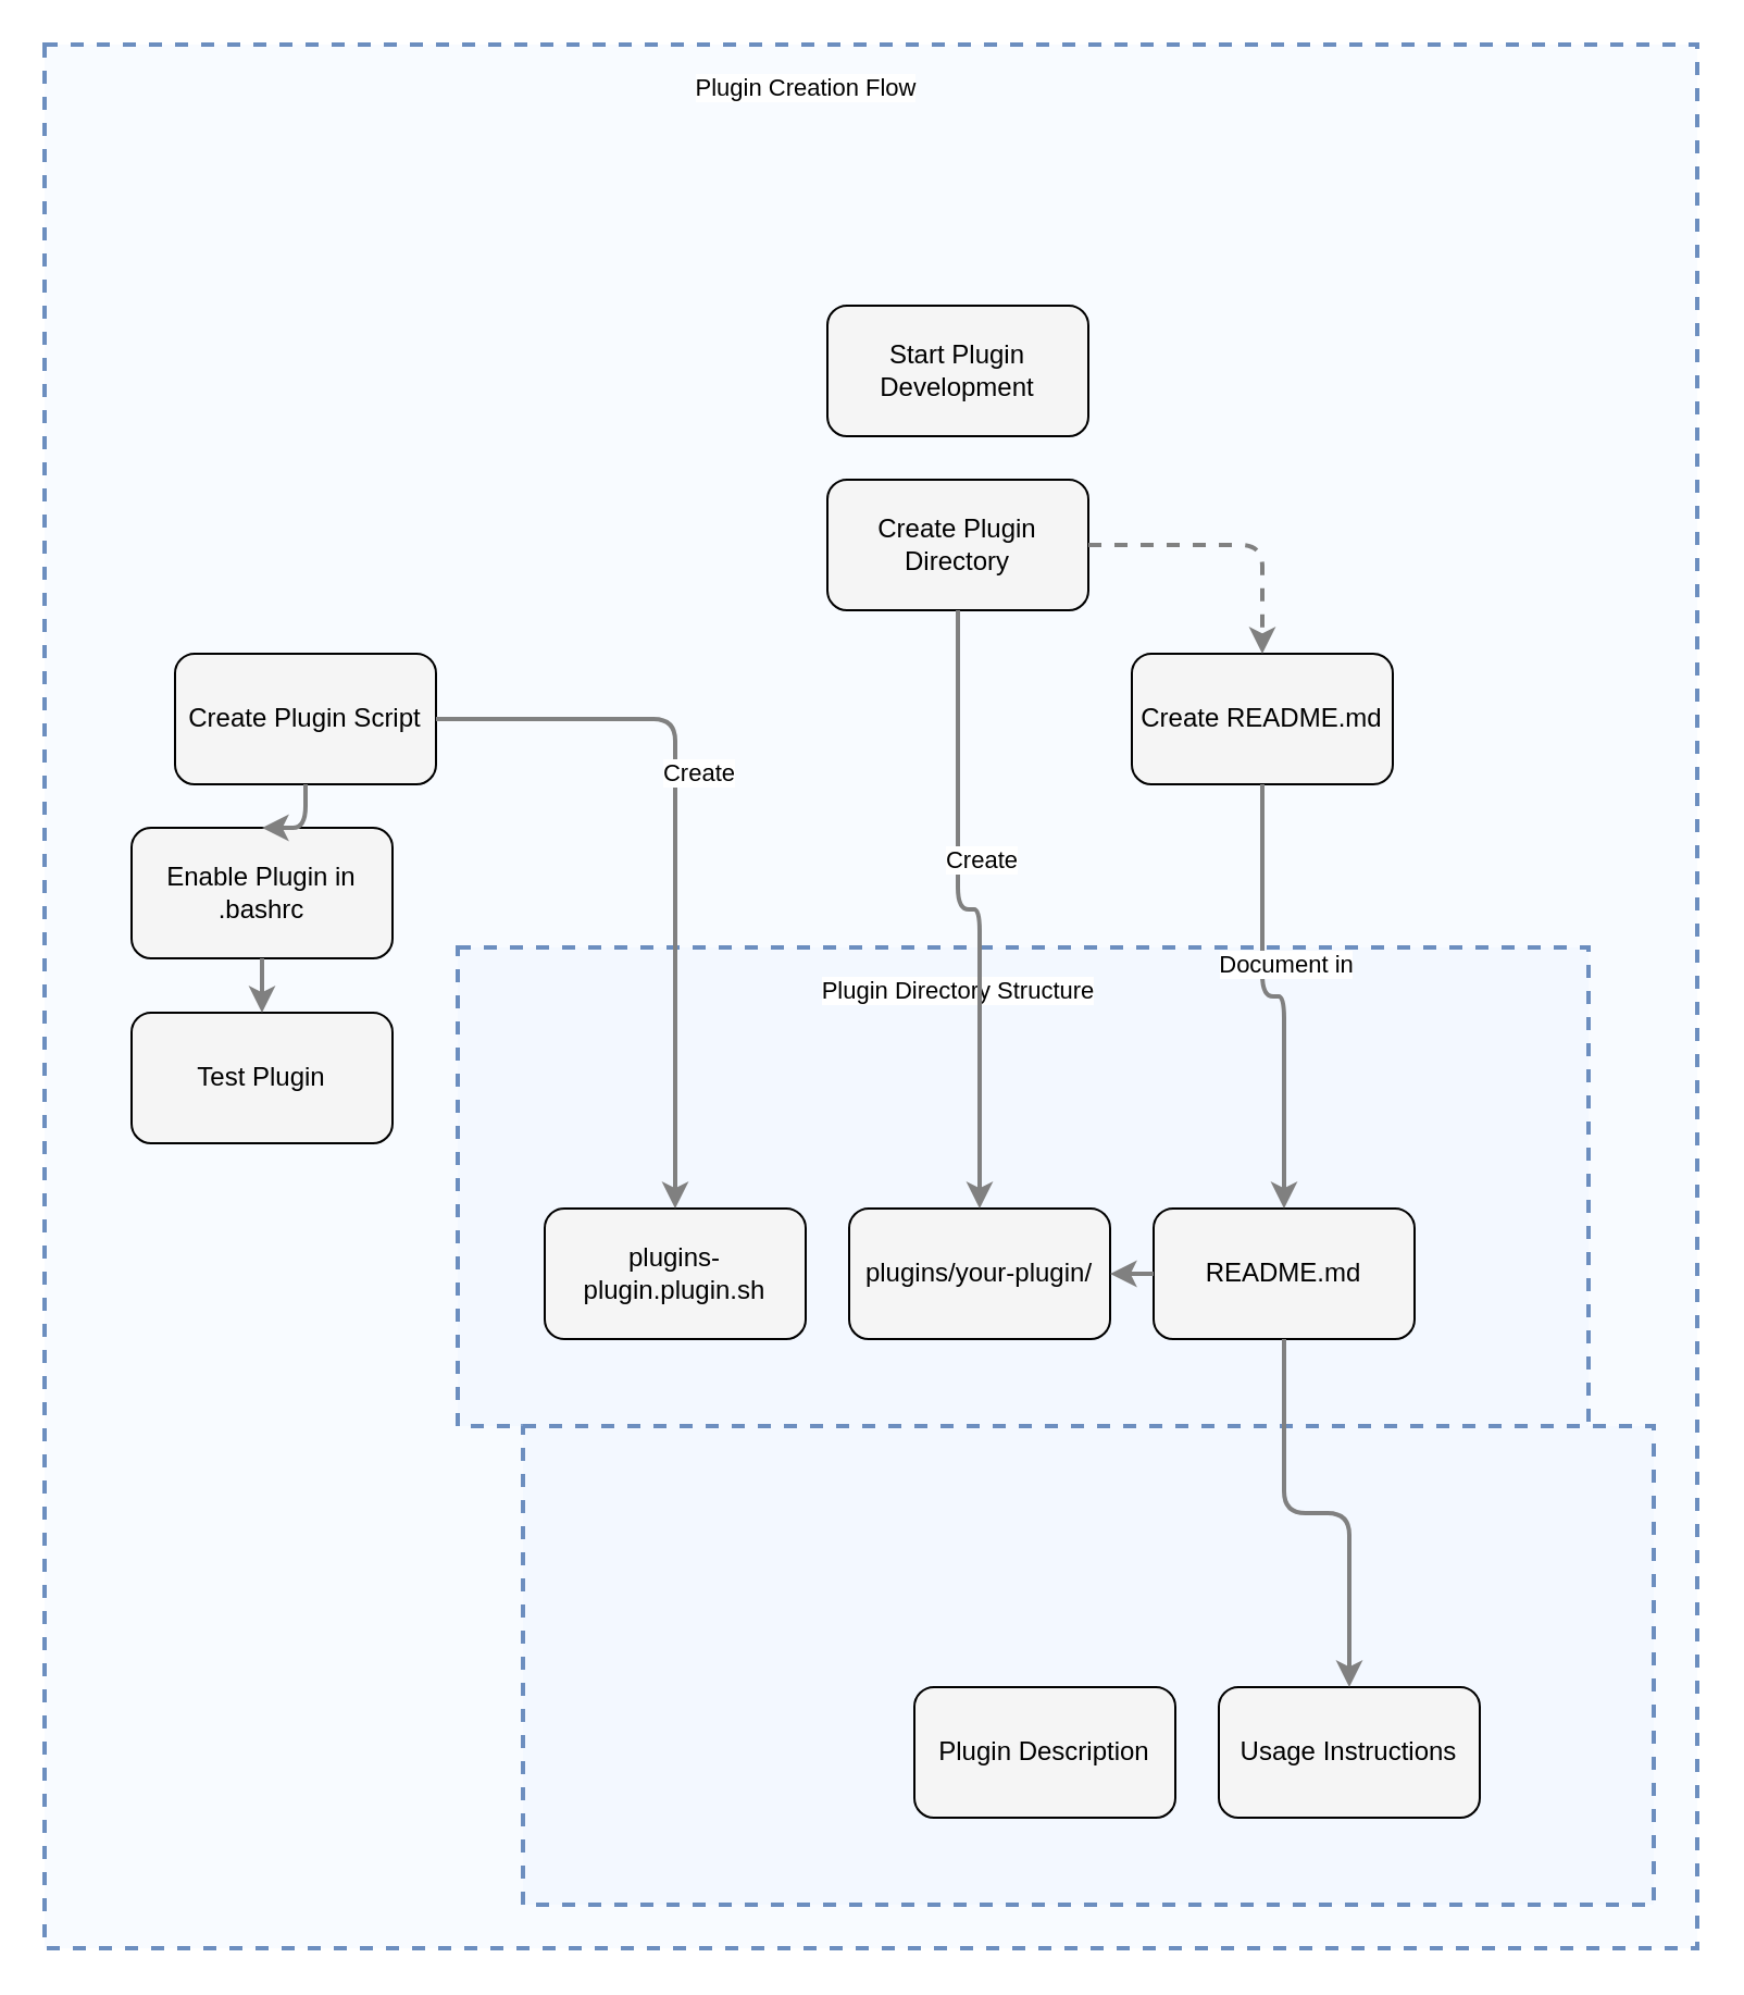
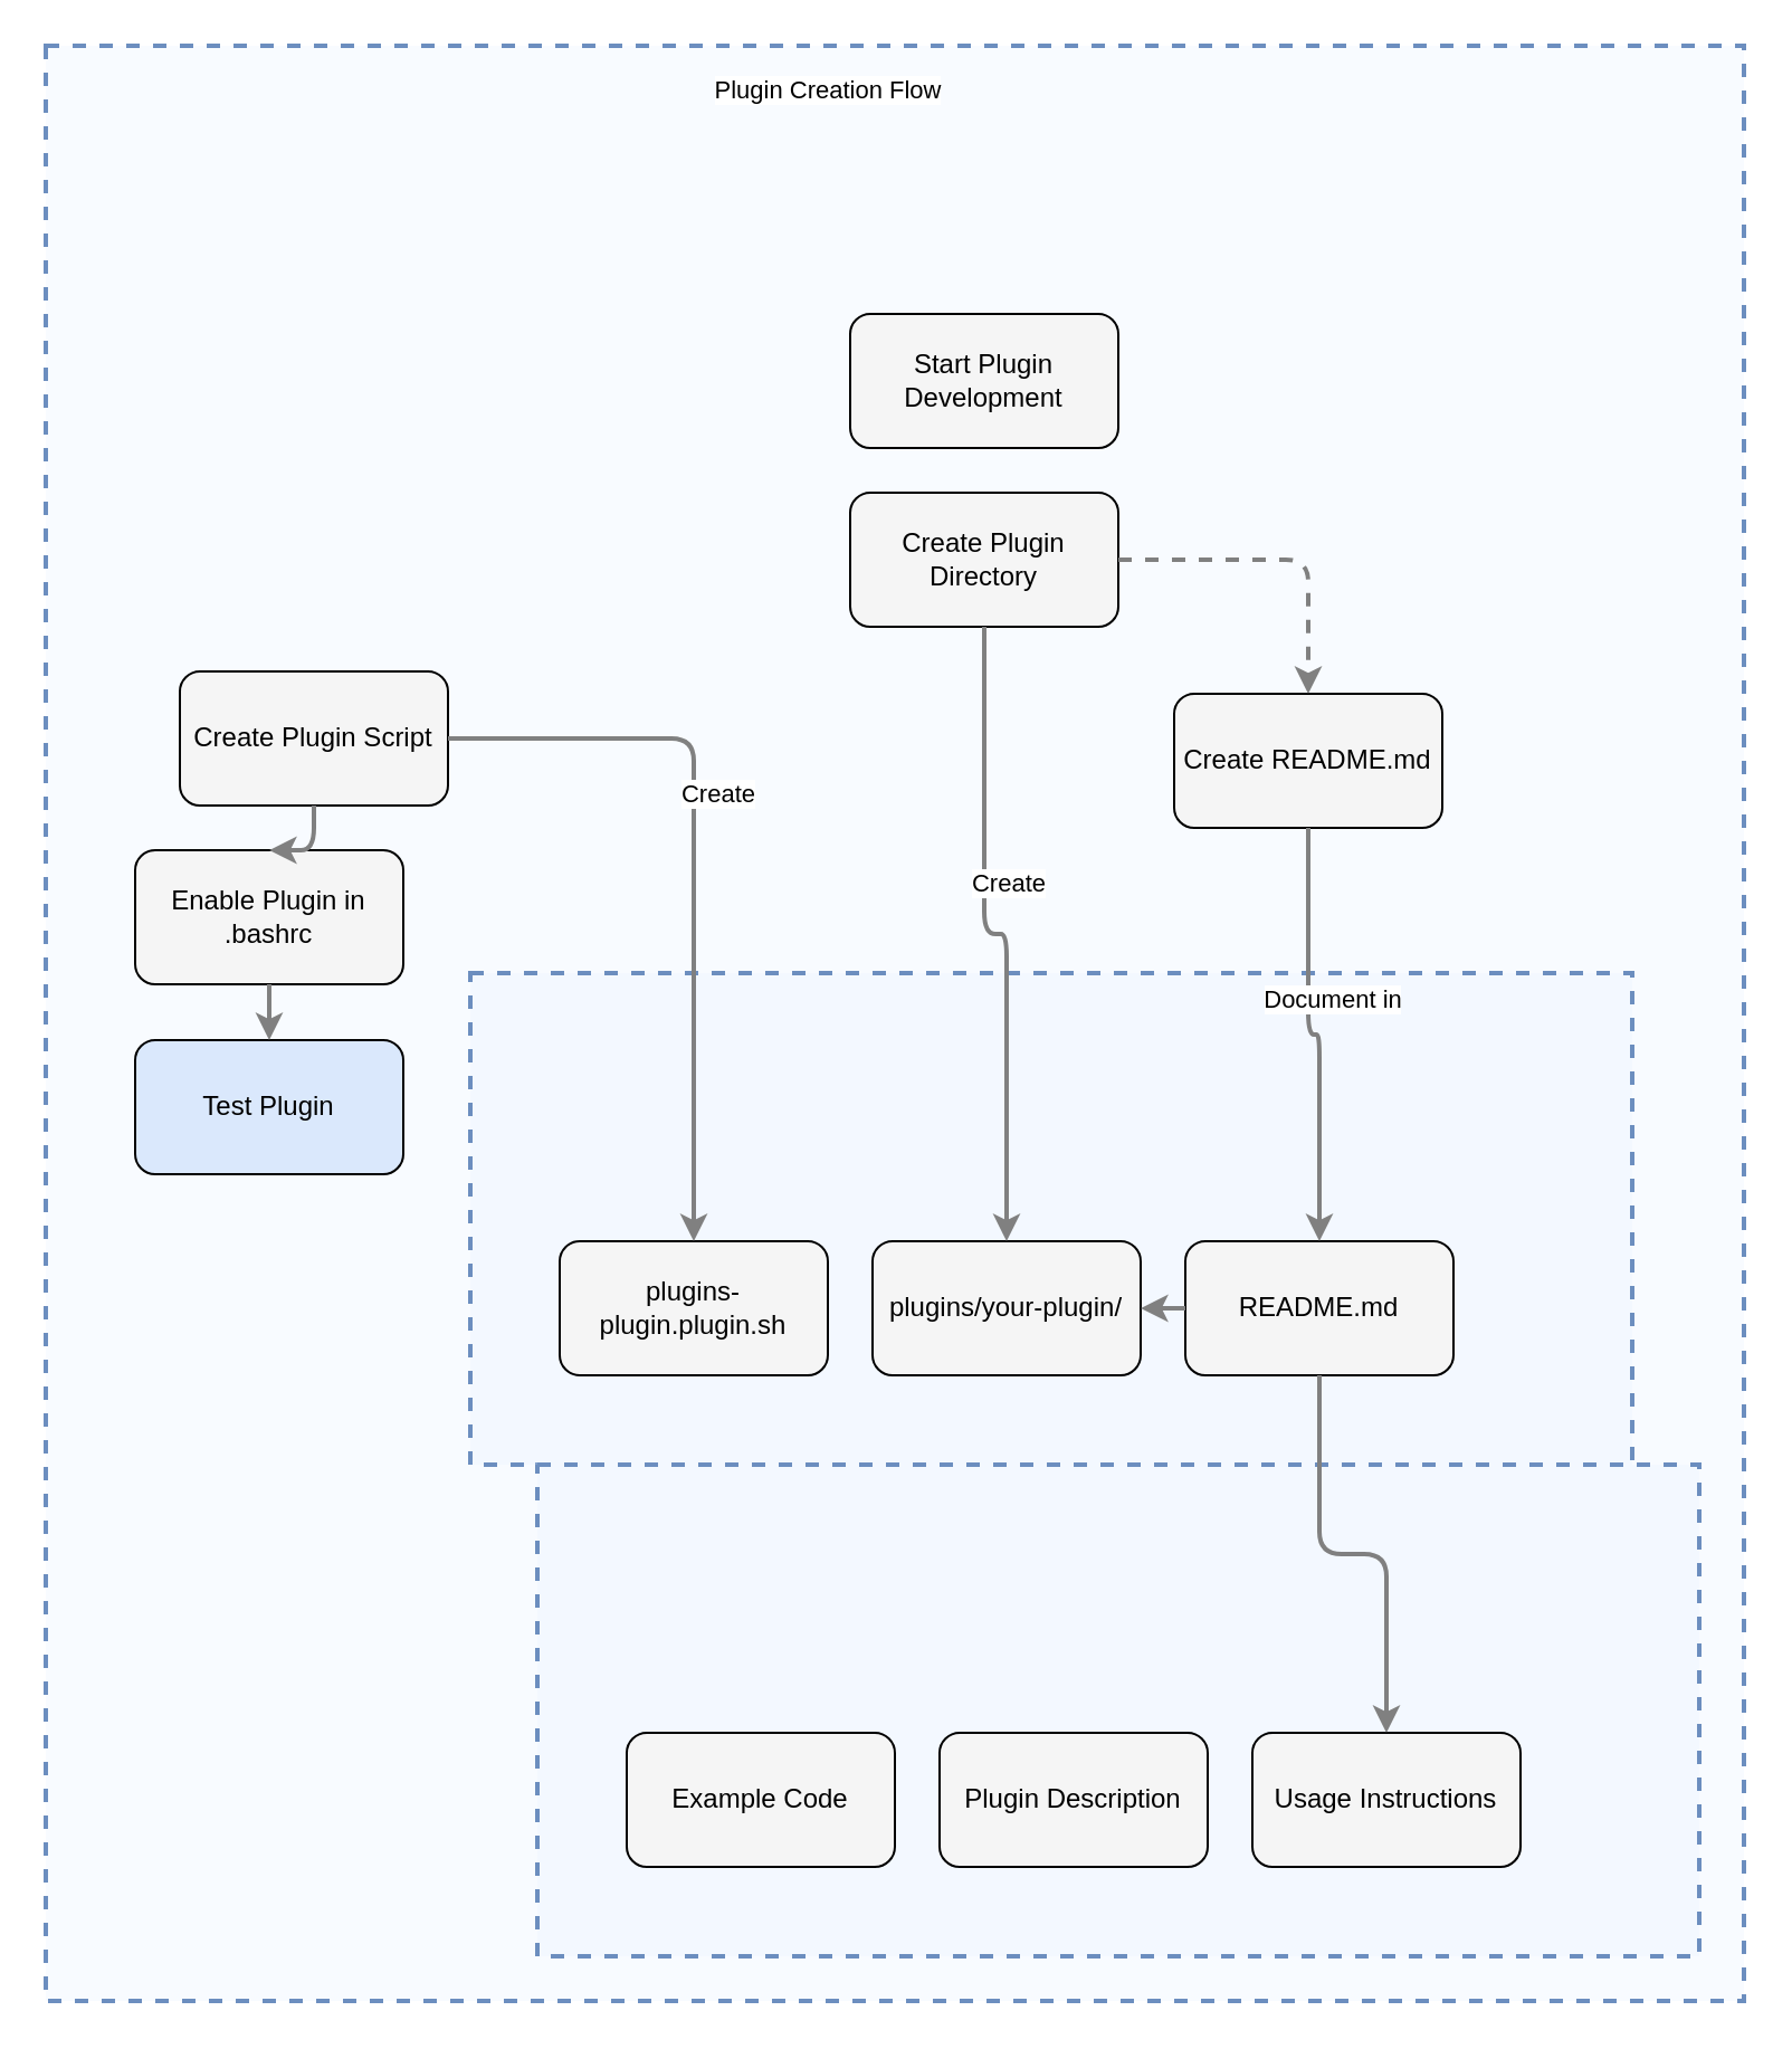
- <mxCell id="9" value="Create README.md" style="rounded=1;whiteSpace=wrap;html=1;fillColor=#f5f5f5" vertex="1" parent="5"><mxGeometry x="500" y="280" width="120" height="60" as="geometry" /></mxCell>
+ <mxCell id="9" value="Create README.md" style="rounded=1;whiteSpace=wrap;html=1;fillColor=#f5f5f5" vertex="1" parent="5"><mxGeometry x="505" y="290" width="120" height="60" as="geometry" /></mxCell>
- <mxCell id="4" value="Plugin Directory Structure" style="edgeLabel;html=1;align=center;verticalAlign=middle;resizable=0;labelBackgroundColor=white;spacing=5" vertex="1" parent="5"><mxGeometry x="198" y="423" width="444" height="24" as="geometry" /></mxCell>
- <mxCell id="12" value="Test Plugin" style="rounded=1;whiteSpace=wrap;html=1;fillColor=#f5f5f5" vertex="1" parent="5"><mxGeometry x="40" y="445" width="120" height="60" as="geometry" /></mxCell>
+ <mxCell id="12" value="Test Plugin" style="rounded=1;whiteSpace=wrap;html=1;fillColor=#dae8fc;" vertex="1" parent="5"><mxGeometry x="40" y="445" width="120" height="60" as="geometry" /></mxCell>
+ <mxCell id="18" value="Example Code" style="rounded=1;whiteSpace=wrap;html=1;fillColor=#f5f5f5" vertex="1" parent="2"><mxGeometry x="40" y="120" width="120" height="60" as="geometry" /></mxCell>
